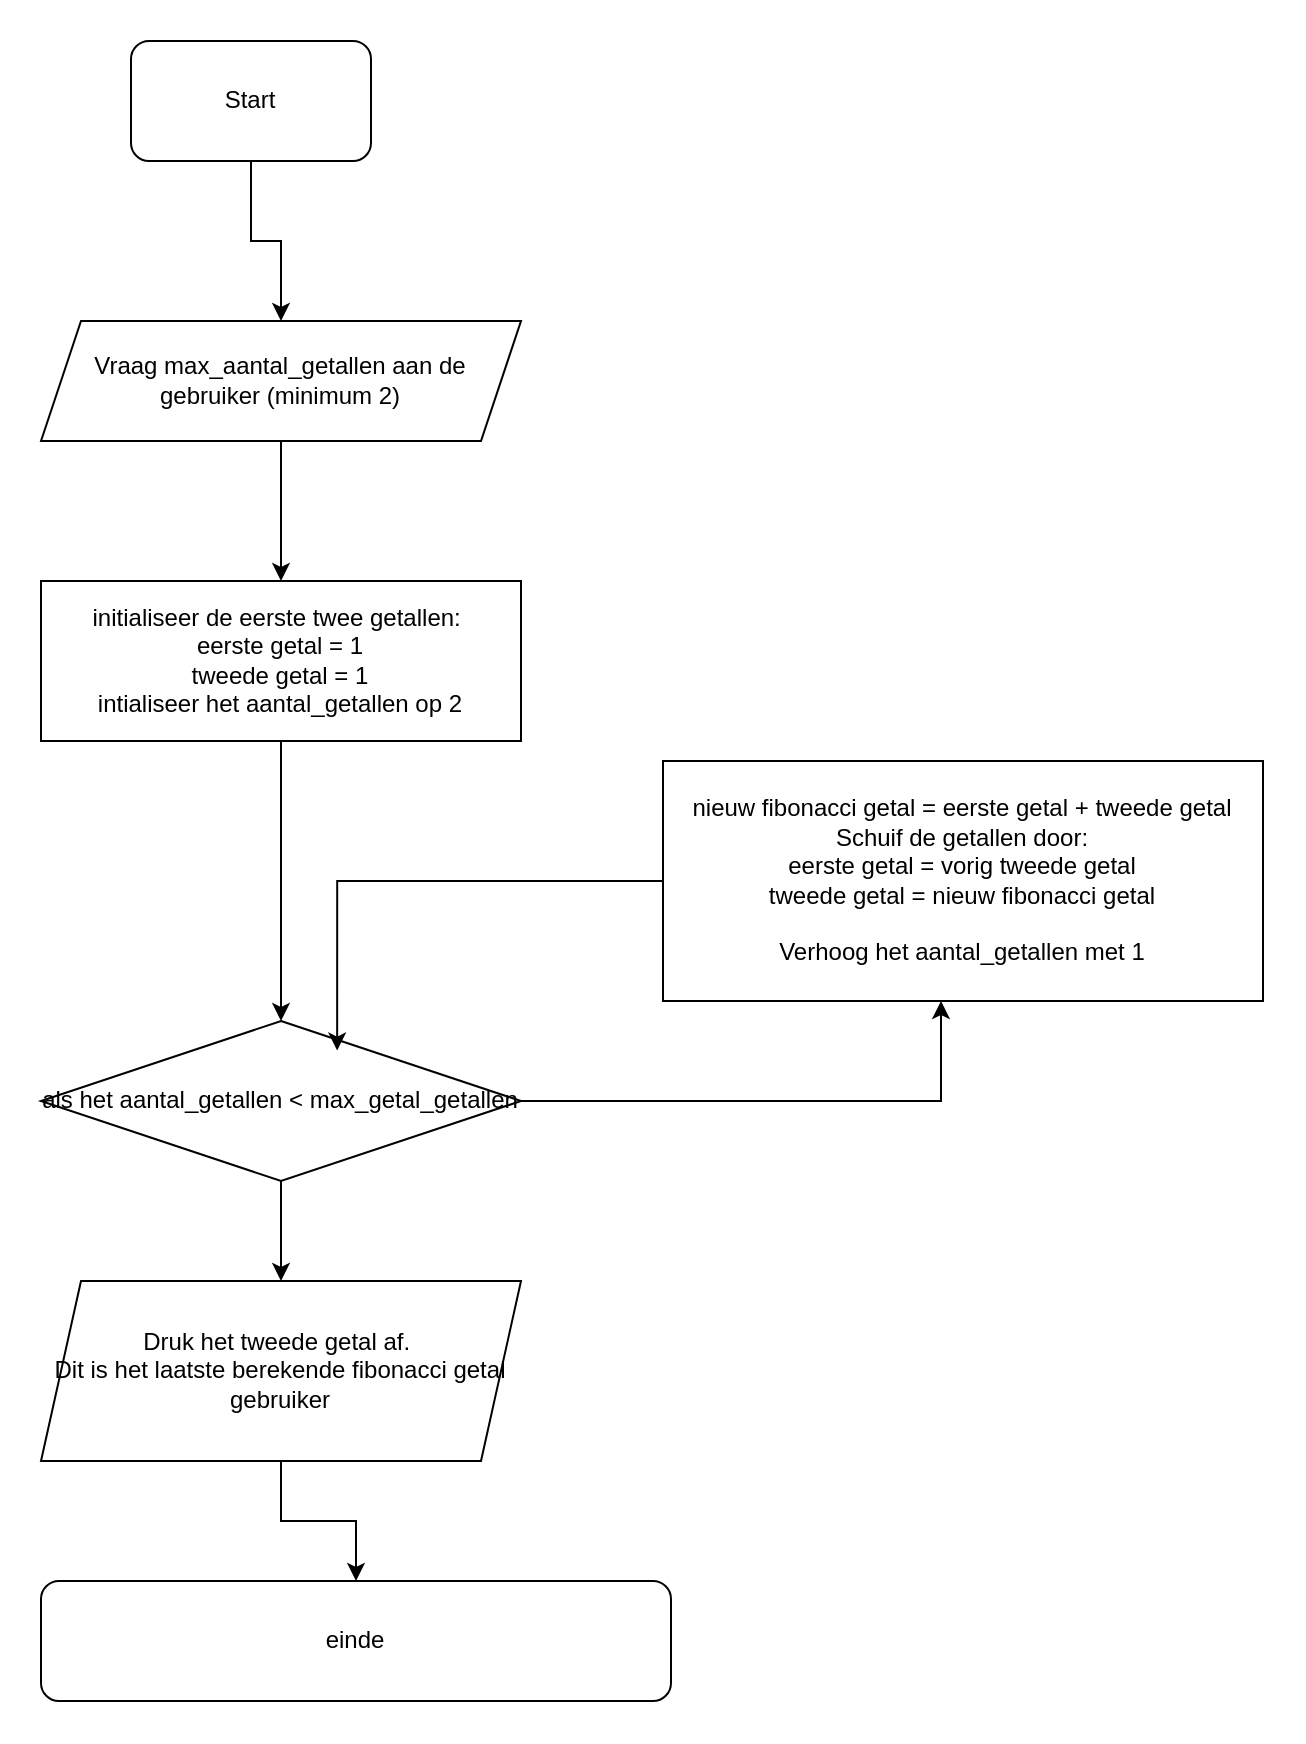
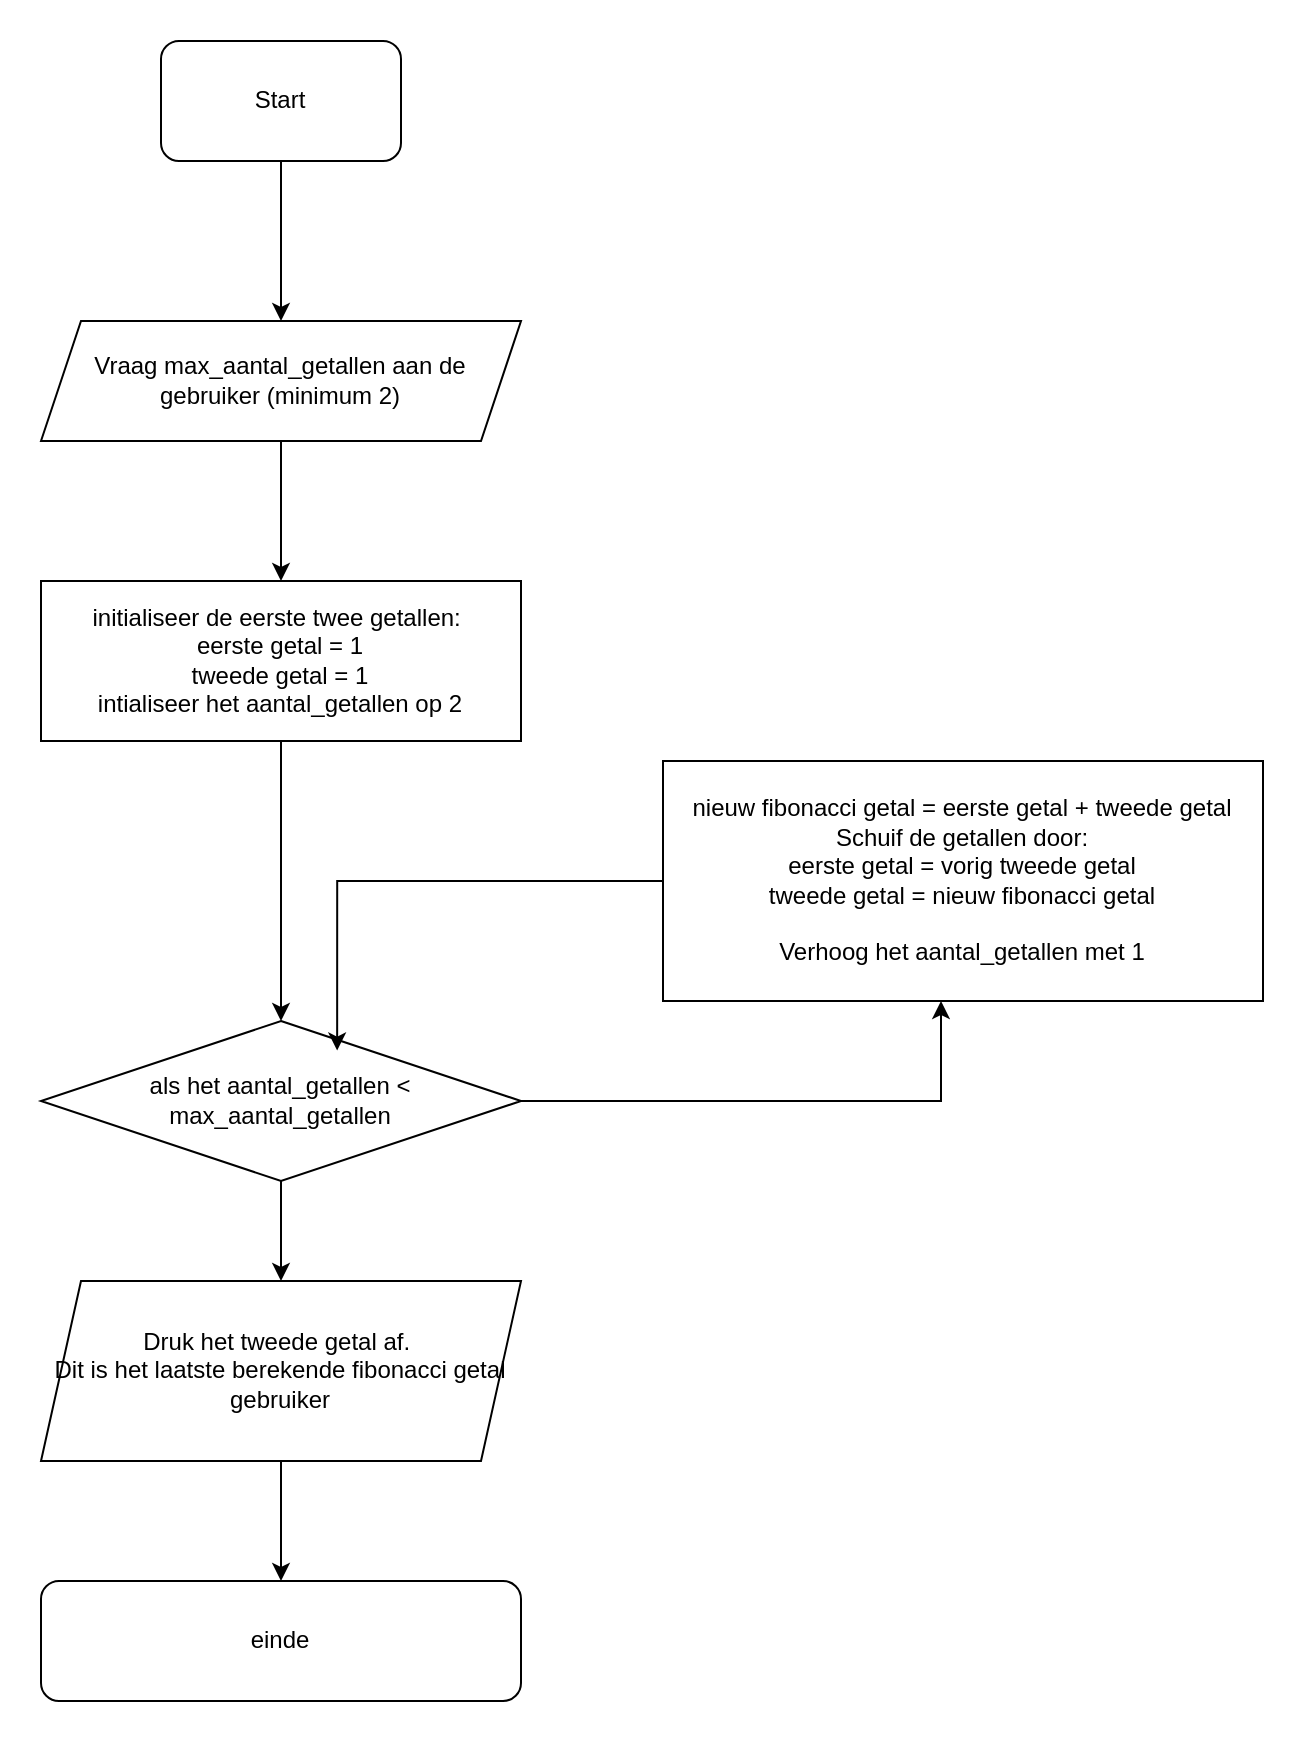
- <mxCell id="3" value="Start" style="rounded=1;whiteSpace=wrap;html=1;" vertex="1" parent="1"><mxGeometry x="65" y="20" width="120" height="60" as="geometry" /></mxCell>
+ <mxCell id="3" value="Start" style="rounded=1;whiteSpace=wrap;html=1;" vertex="1" parent="1"><mxGeometry x="80" y="20" width="120" height="60" as="geometry" /></mxCell>
- <mxCell id="8" value="als het aantal_getallen &amp;lt; max_getal_getallen" style="rhombus;whiteSpace=wrap;html=1;" vertex="1" parent="1"><mxGeometry x="20" y="510" width="240" height="80" as="geometry" /></mxCell>
+ <mxCell id="8" value="als het aantal_getallen &amp;lt; max_aantal_getallen" style="rhombus;whiteSpace=wrap;html=1;" vertex="1" parent="1"><mxGeometry x="20" y="510" width="240" height="80" as="geometry" /></mxCell>
- <mxCell id="15" value="einde" style="rounded=1;whiteSpace=wrap;html=1;" vertex="1" parent="1"><mxGeometry x="20" y="790" width="315" height="60" as="geometry" /></mxCell>
+ <mxCell id="15" value="einde" style="rounded=1;whiteSpace=wrap;html=1;" vertex="1" parent="1"><mxGeometry x="20" y="790" width="240" height="60" as="geometry" /></mxCell>
